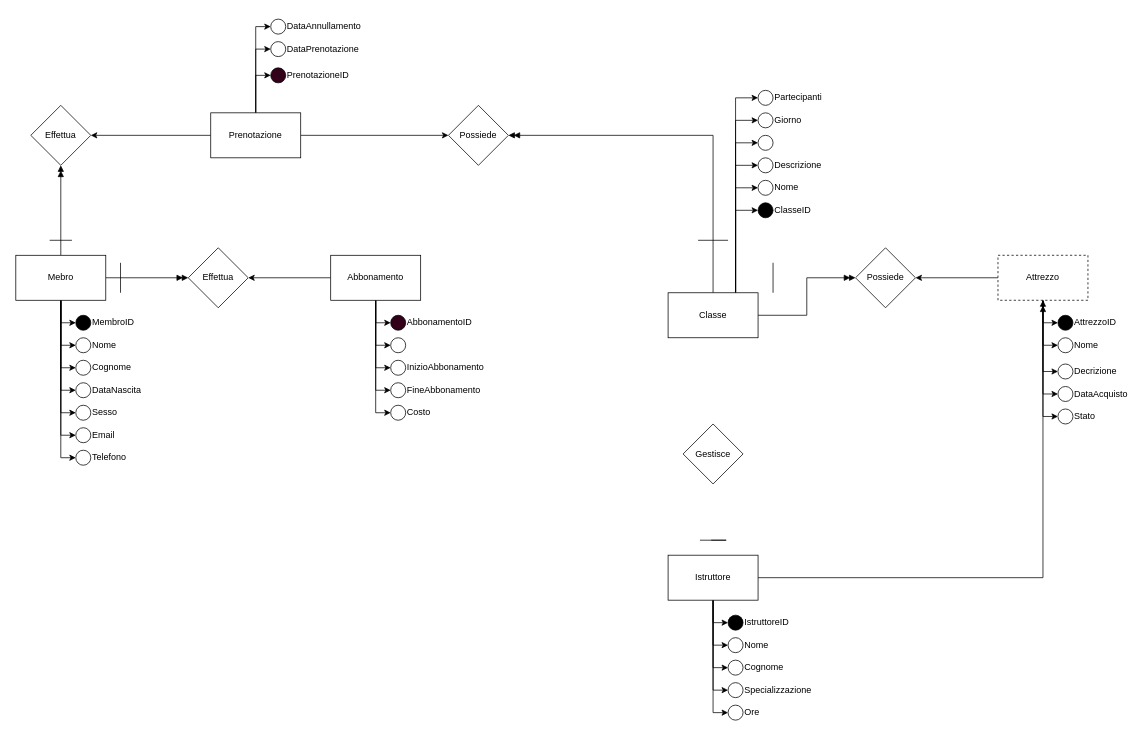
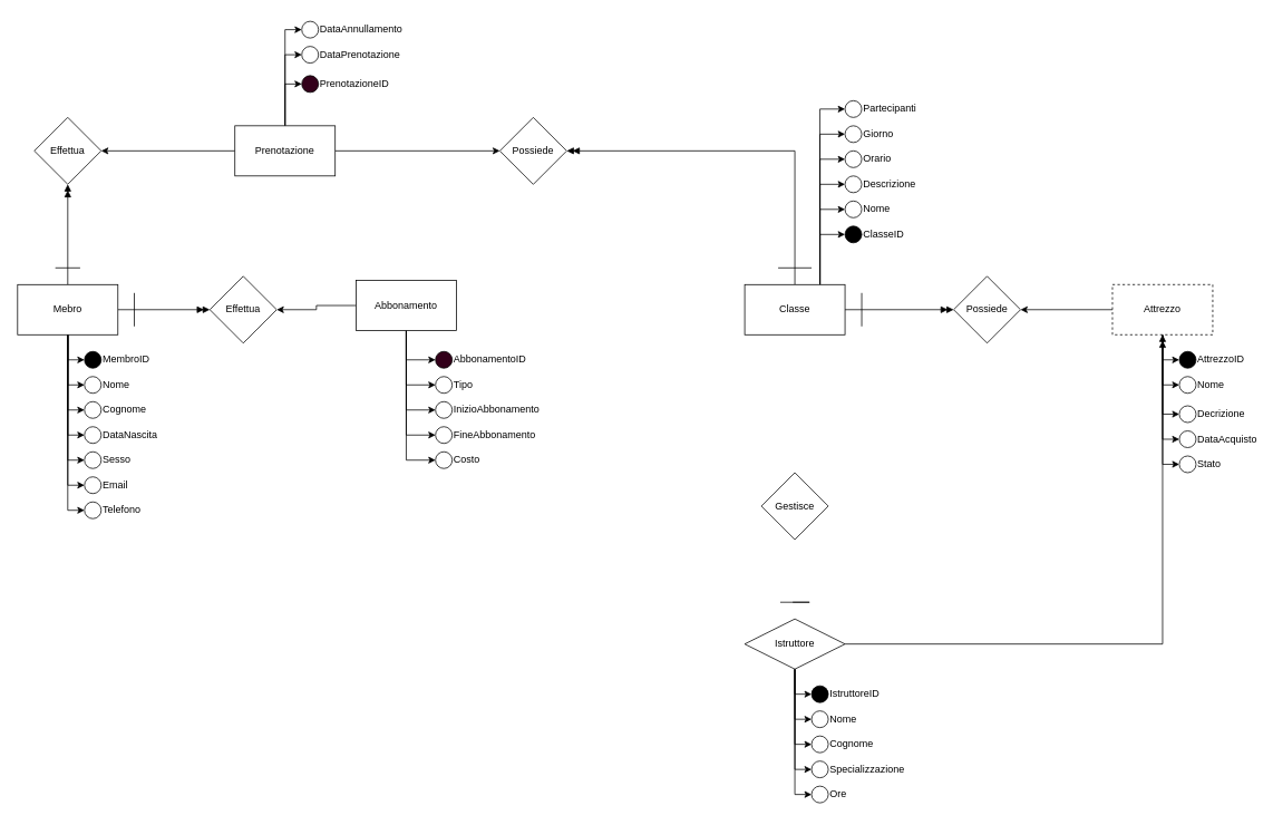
+ <mxCell id="60" value="Orario" style="text;html=1;align=left;verticalAlign=middle;whiteSpace=wrap;rounded=0;" vertex="1" parent="1"><mxGeometry x="1030" y="175" width="70" height="30" as="geometry" /></mxCell>
- <mxCell id="44" value="Abbonamento" style="rounded=0;whiteSpace=wrap;html=1;" vertex="1" parent="1"><mxGeometry x="440" y="340" width="120" height="60" as="geometry" /></mxCell>
+ <mxCell id="44" value="Abbonamento" style="rounded=0;whiteSpace=wrap;html=1;" vertex="1" parent="1"><mxGeometry x="425" y="335" width="120" height="60" as="geometry" /></mxCell>
- <mxCell id="59" value="Classe" style="rounded=0;whiteSpace=wrap;html=1;" vertex="1" parent="1"><mxGeometry x="890" y="390" width="120" height="60" as="geometry" /></mxCell>
+ <mxCell id="59" value="Classe" style="rounded=0;whiteSpace=wrap;html=1;" vertex="1" parent="1"><mxGeometry x="890" y="340" width="120" height="60" as="geometry" /></mxCell>
+ <mxCell id="61" value="Tipo" style="text;html=1;align=left;verticalAlign=middle;whiteSpace=wrap;rounded=0;" vertex="1" parent="1"><mxGeometry x="540" y="445" width="40" height="30" as="geometry" /></mxCell>
- <mxCell id="22" value="Istruttore" style="rounded=0;whiteSpace=wrap;html=1;" vertex="1" parent="1"><mxGeometry x="890" y="740" width="120" height="60" as="geometry" /></mxCell>
+ <mxCell id="22" value="Istruttore" style="rhombus;whiteSpace=wrap;html=1;" vertex="1" parent="1"><mxGeometry x="890" y="740" width="120" height="60" as="geometry" /></mxCell>
